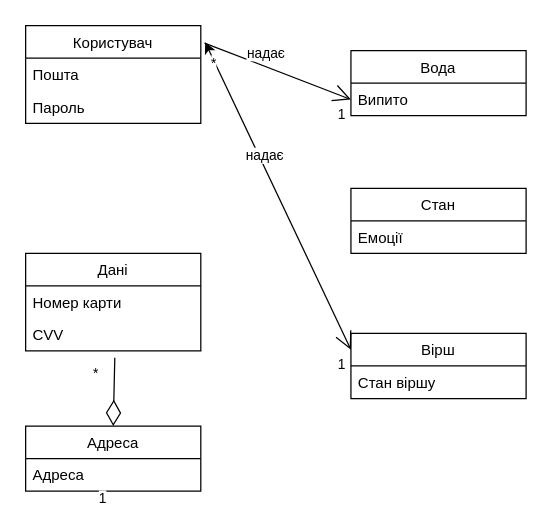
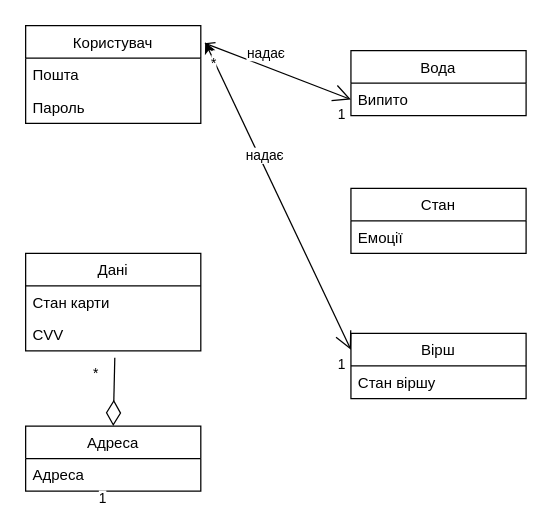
- <mxCell id="12" value="" style="endArrow=none;html=1;startSize=12;startArrow=open;startFill=0;entryX=1.021;entryY=0.179;entryDx=0;entryDy=0;exitX=0;exitY=0.5;exitDx=0;exitDy=0;entryPerimeter=0;" parent="1" source="6" target="2" edge="1"><mxGeometry relative="1" as="geometry"><mxPoint x="250.42" y="10" as="sourcePoint" /><mxPoint x="250" y="211.01" as="targetPoint" /></mxGeometry></mxCell>
+ <mxCell id="12" value="" style="endArrow=open;html=1;startSize=12;startArrow=open;startFill=0;entryX=1.021;entryY=0.179;entryDx=0;entryDy=0;exitX=0;exitY=0.5;exitDx=0;exitDy=0;entryPerimeter=0;" parent="1" source="6" target="2" edge="1"><mxGeometry relative="1" as="geometry"><mxPoint x="250.42" y="10" as="sourcePoint" /><mxPoint x="250" y="211.01" as="targetPoint" /></mxGeometry></mxCell>
- <mxCell id="17" value="Номер карти" style="text;strokeColor=none;fillColor=none;align=left;verticalAlign=top;spacingLeft=4;spacingRight=4;overflow=hidden;rotatable=0;points=[[0,0.5],[1,0.5]];portConstraint=eastwest;" vertex="1" parent="16"><mxGeometry y="26" width="140" height="26" as="geometry" /></mxCell>
+ <mxCell id="17" value="Стан карти" style="text;strokeColor=none;fillColor=none;align=left;verticalAlign=top;spacingLeft=4;spacingRight=4;overflow=hidden;rotatable=0;points=[[0,0.5],[1,0.5]];portConstraint=eastwest;" vertex="1" parent="16"><mxGeometry y="26" width="140" height="26" as="geometry" /></mxCell>
